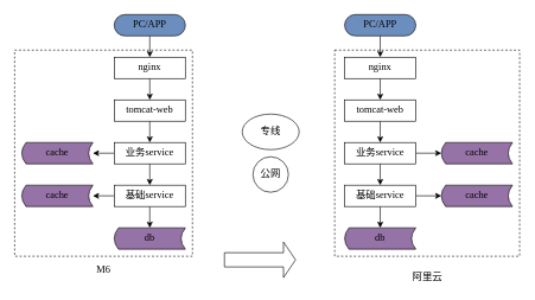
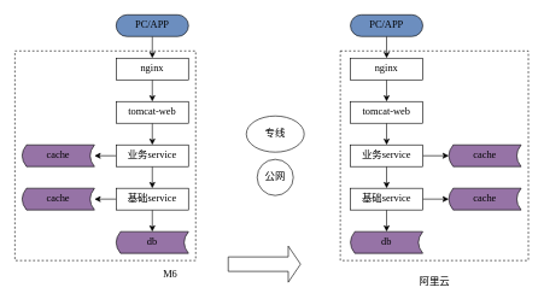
- <mxCell id="36" value="M6" style="text;html=1;strokeColor=none;fillColor=none;align=center;verticalAlign=middle;whiteSpace=wrap;rounded=0;fontFamily=Verdana;fontSize=14;" parent="1" vertex="1"><mxGeometry x="125" y="370" width="40" height="20" as="geometry" /></mxCell>
+ <mxCell id="36" value="M6" style="text;html=1;strokeColor=none;fillColor=none;align=center;verticalAlign=middle;whiteSpace=wrap;rounded=0;fontFamily=Verdana;fontSize=14;" parent="1" vertex="1"><mxGeometry x="215" y="370" width="40" height="20" as="geometry" /></mxCell>
